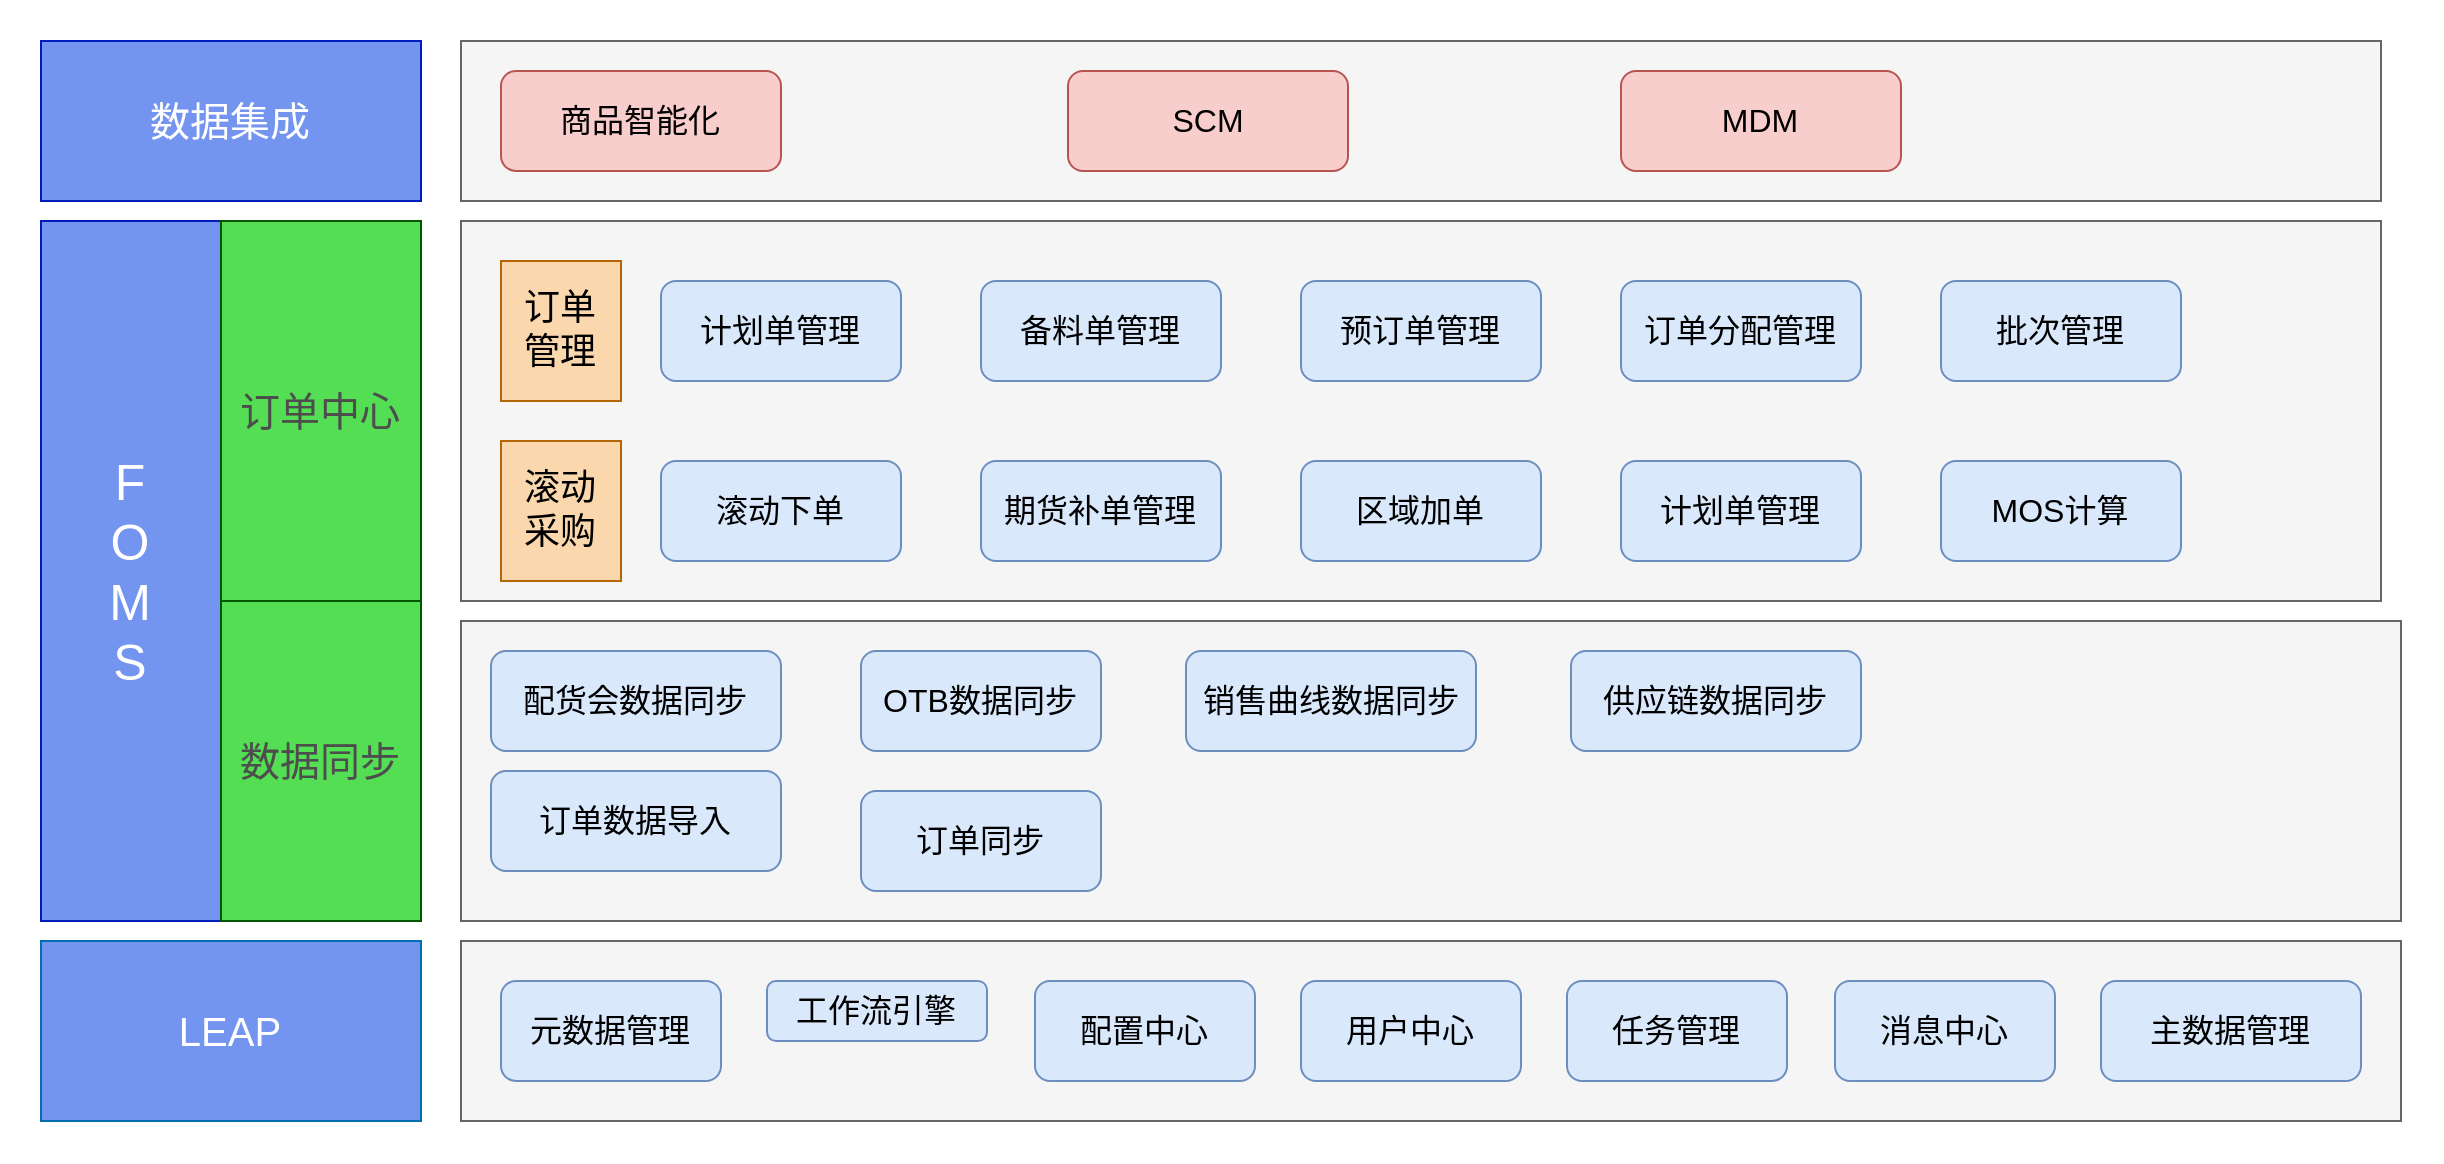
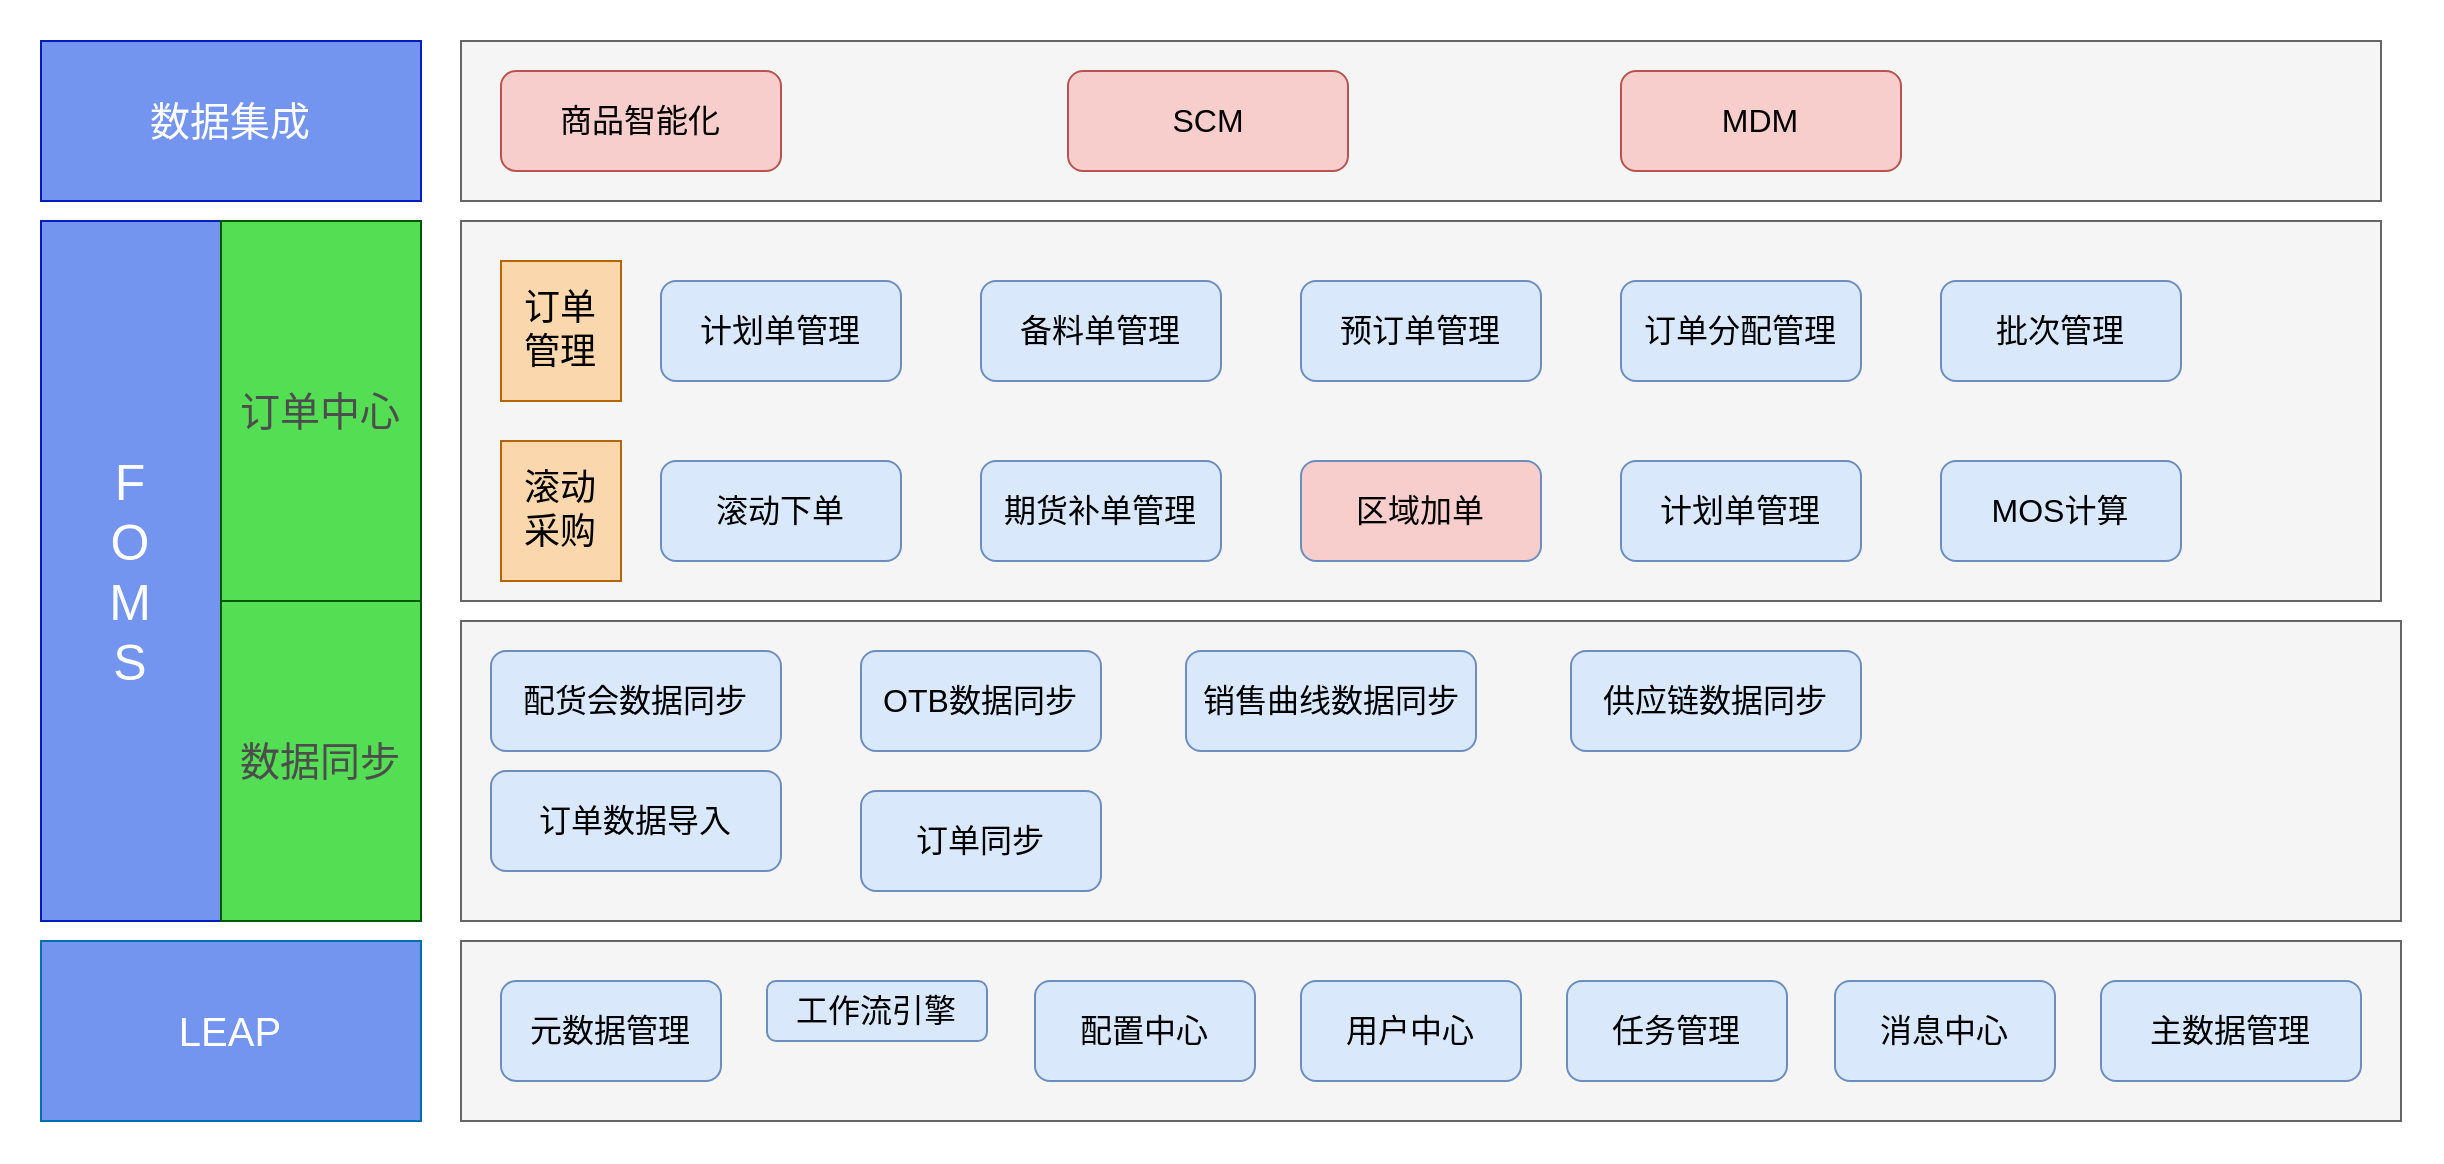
- <mxCell id="23" value="区域加单" style="rounded=1;whiteSpace=wrap;html=1;fontSize=16;fillColor=#dae8fc;strokeColor=#6c8ebf;" vertex="1" parent="1"><mxGeometry x="650" y="230" width="120" height="50" as="geometry" /></mxCell>
+ <mxCell id="23" value="区域加单" style="rounded=1;whiteSpace=wrap;html=1;fontSize=16;fillColor=#f8cecc;strokeColor=#6c8ebf;" vertex="1" parent="1"><mxGeometry x="650" y="230" width="120" height="50" as="geometry" /></mxCell>
